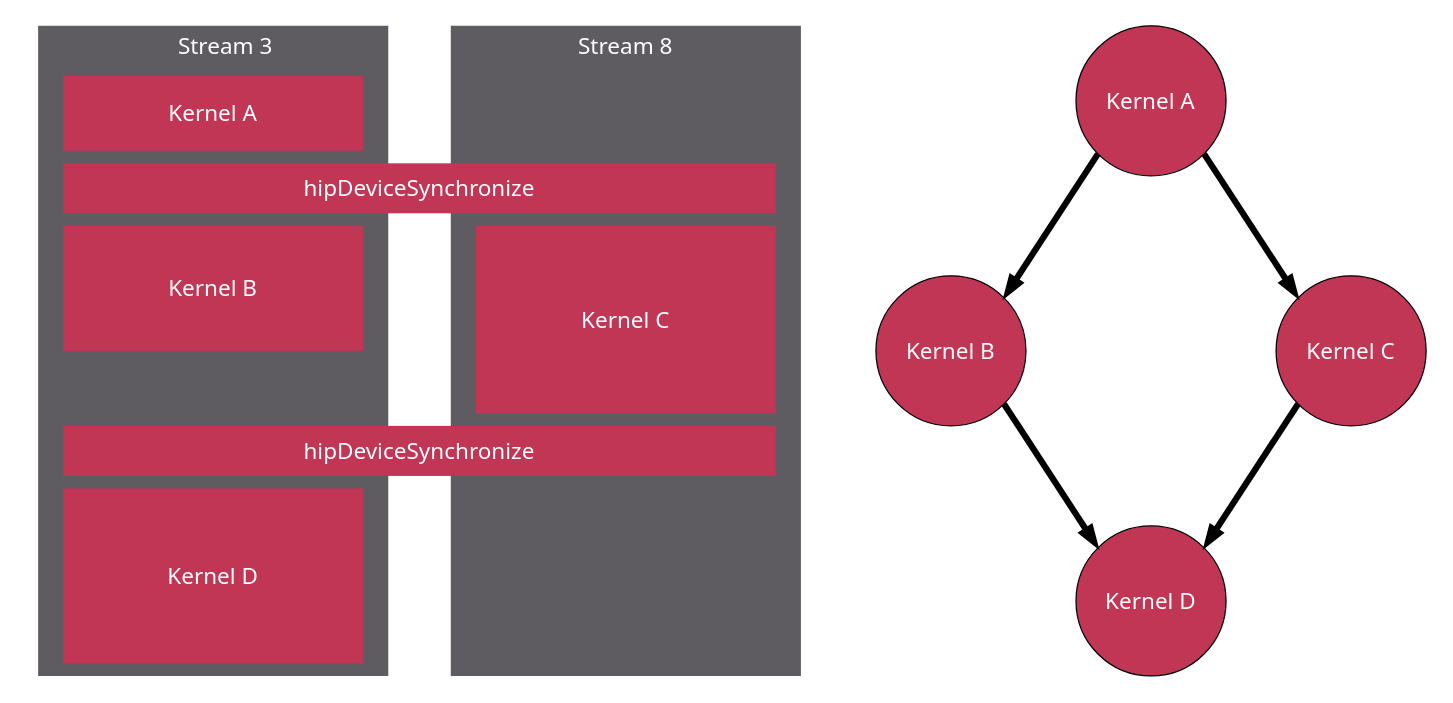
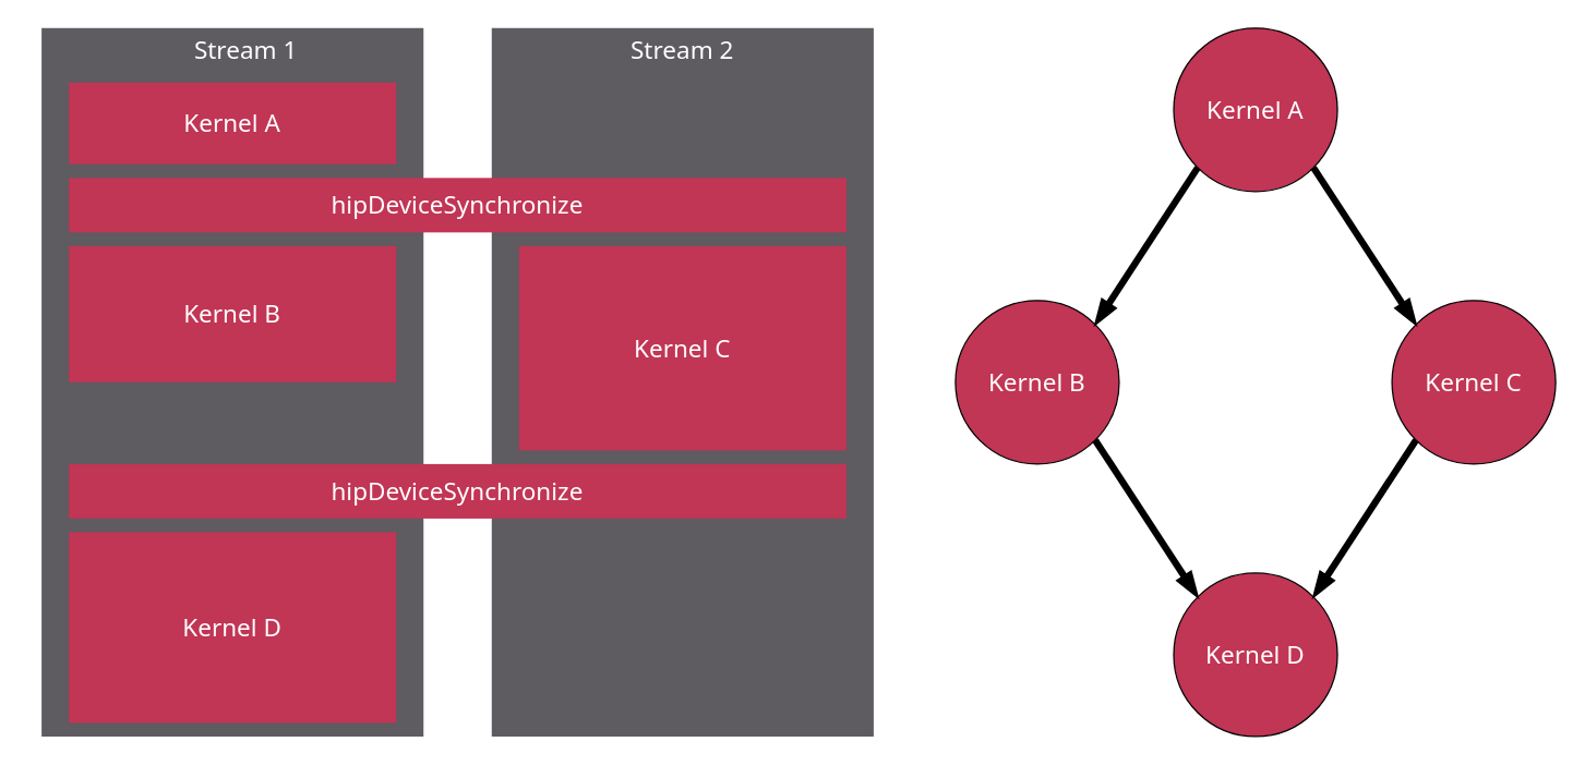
- <mxCell id="4" value="Stream 3" style="text;strokeColor=none;fillColor=none;align=center;verticalAlign=middle;rounded=0;fontFamily=Segoe UI;fontSize=18;fontColor=#FFFFFF;" parent="1" vertex="1"><mxGeometry y="20" width="320" height="30" as="geometry" x="20" /></mxCell>
+ <mxCell id="4" value="Stream 1" style="text;strokeColor=none;fillColor=none;align=center;verticalAlign=middle;rounded=0;fontFamily=Segoe UI;fontSize=18;fontColor=#FFFFFF;" parent="1" vertex="1"><mxGeometry y="20" width="320" height="30" as="geometry" x="20" /></mxCell>
- <mxCell id="6" value="Stream 8" style="text;strokeColor=none;fillColor=none;align=center;verticalAlign=middle;rounded=0;fontFamily=Segoe UI;fontSize=18;fontColor=#FFFFFF;" parent="1" vertex="1"><mxGeometry x="340" y="20" width="320" height="30" as="geometry" /></mxCell>
+ <mxCell id="6" value="Stream 2" style="text;strokeColor=none;fillColor=none;align=center;verticalAlign=middle;rounded=0;fontFamily=Segoe UI;fontSize=18;fontColor=#FFFFFF;" parent="1" vertex="1"><mxGeometry x="340" y="20" width="320" height="30" as="geometry" /></mxCell>
